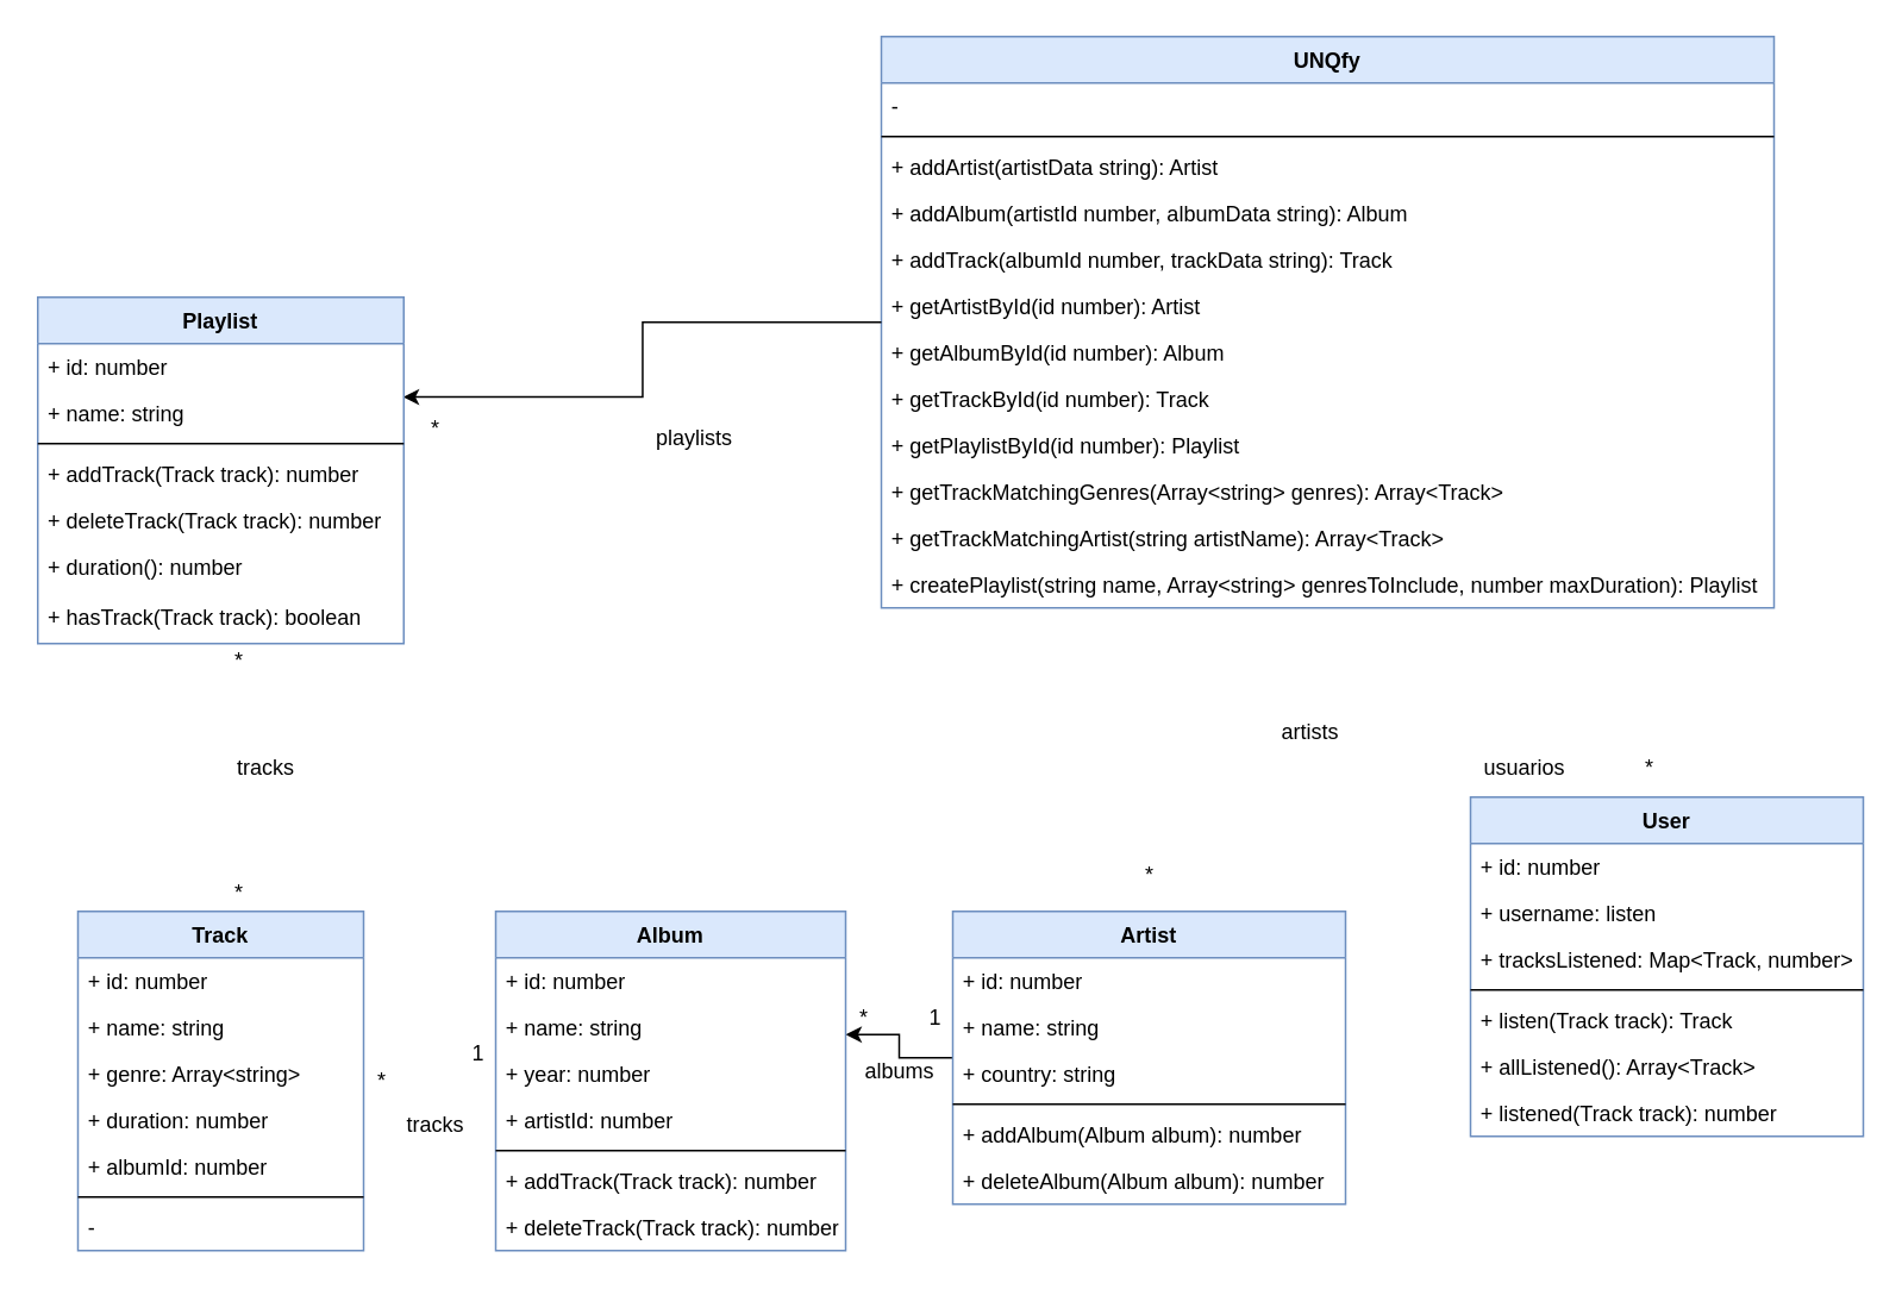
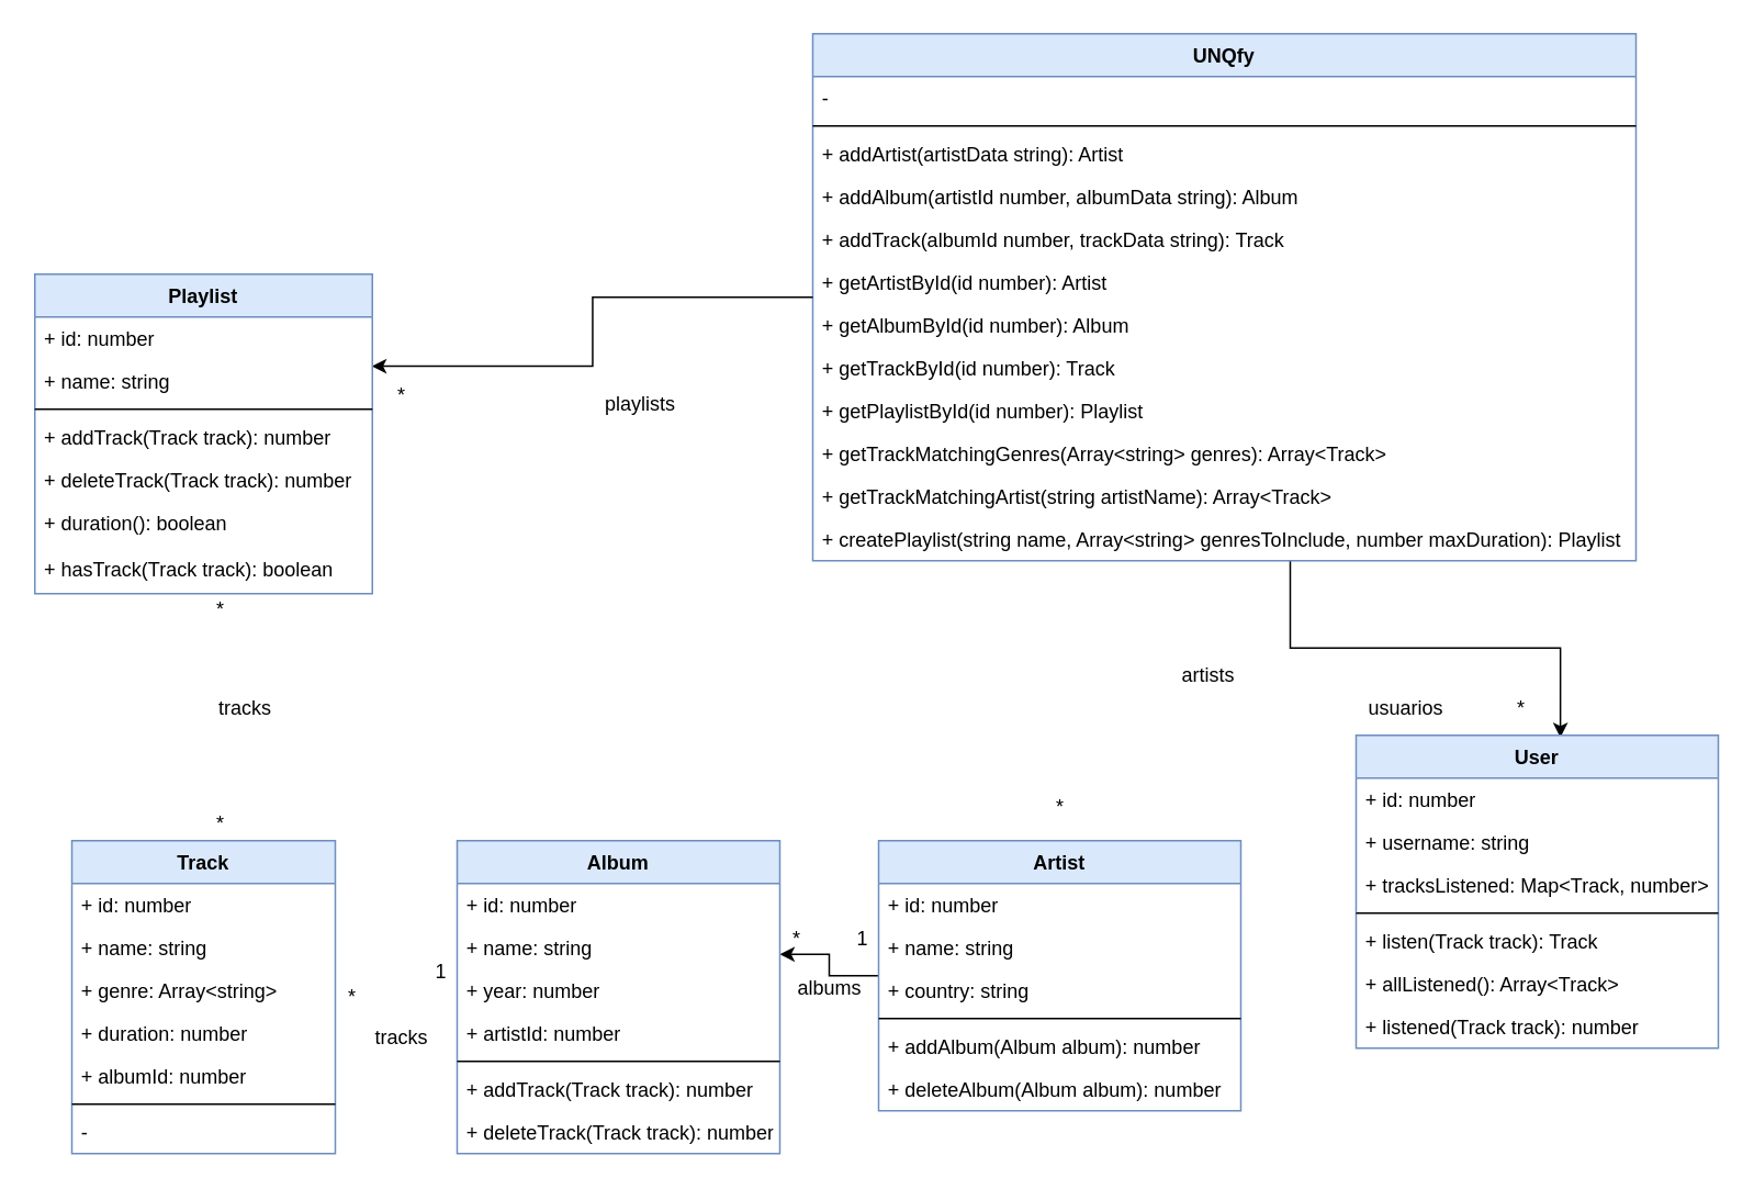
- <mxCell id="60" value="+ duration(): number" style="text;strokeColor=none;fillColor=none;align=left;verticalAlign=top;spacingLeft=4;spacingRight=4;overflow=hidden;rotatable=0;points=[[0,0.5],[1,0.5]];portConstraint=eastwest;" parent="54" vertex="1"><mxGeometry y="138" width="205" height="28" as="geometry" /></mxCell>
+ <mxCell id="60" value="+ duration(): boolean" style="text;strokeColor=none;fillColor=none;align=left;verticalAlign=top;spacingLeft=4;spacingRight=4;overflow=hidden;rotatable=0;points=[[0,0.5],[1,0.5]];portConstraint=eastwest;" parent="54" vertex="1"><mxGeometry y="138" width="205" height="28" as="geometry" /></mxCell>
+ <mxCell id="25" style="edgeStyle=orthogonalEdgeStyle;rounded=0;orthogonalLoop=1;jettySize=auto;html=1;entryX=0.564;entryY=0.007;entryDx=0;entryDy=0;entryPerimeter=0;" edge="1" parent="1" source="26" target="62"><mxGeometry relative="1" as="geometry"><Array as="points"><mxPoint x="783" y="393" /><mxPoint x="947" y="393" /></Array></mxGeometry></mxCell>
- <mxCell id="64" value="+ username: listen" style="text;strokeColor=none;fillColor=none;align=left;verticalAlign=top;spacingLeft=4;spacingRight=4;overflow=hidden;rotatable=0;points=[[0,0.5],[1,0.5]];portConstraint=eastwest;" vertex="1" parent="62"><mxGeometry y="52" width="220" height="26" as="geometry" /></mxCell>
+ <mxCell id="64" value="+ username: string" style="text;strokeColor=none;fillColor=none;align=left;verticalAlign=top;spacingLeft=4;spacingRight=4;overflow=hidden;rotatable=0;points=[[0,0.5],[1,0.5]];portConstraint=eastwest;" vertex="1" parent="62"><mxGeometry y="52" width="220" height="26" as="geometry" /></mxCell>
